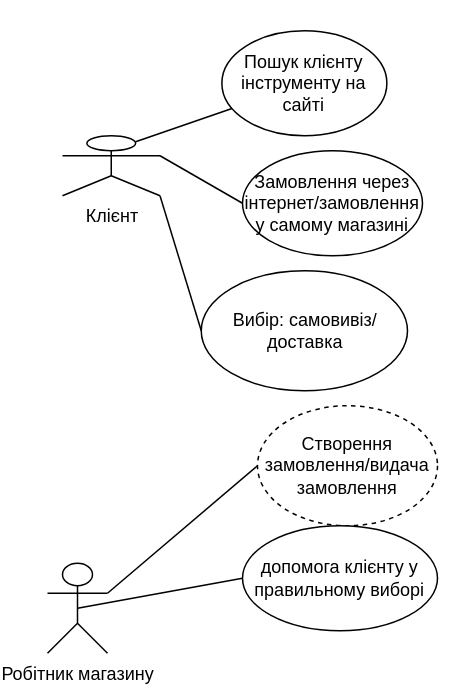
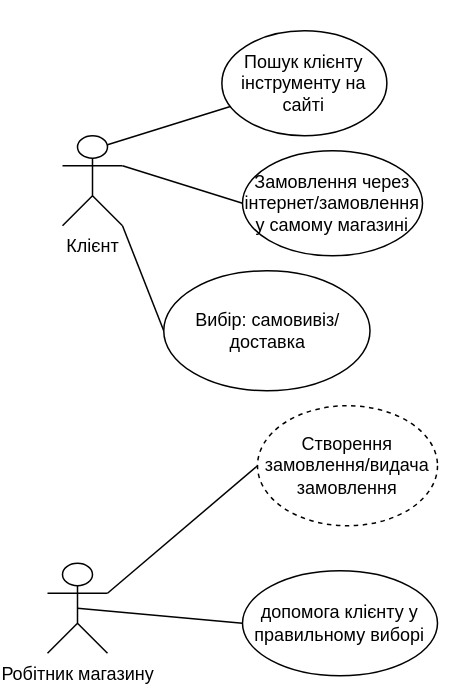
- <mxCell id="2" value="Клієнт " style="shape=umlActor;verticalLabelPosition=bottom;verticalAlign=top;html=1;outlineConnect=0;" parent="1" vertex="1"><mxGeometry x="30" y="90" width="65" height="40" as="geometry" /></mxCell>
+ <mxCell id="2" value="Клієнт " style="shape=umlActor;verticalLabelPosition=bottom;verticalAlign=top;html=1;outlineConnect=0;" parent="1" vertex="1"><mxGeometry x="30" y="90" width="40" height="60" as="geometry" /></mxCell>
- <mxCell id="8" value="Вибір: самовивіз/доставка" style="ellipse;whiteSpace=wrap;html=1;" parent="1" vertex="1"><mxGeometry x="122.5" y="180" width="137.5" height="80" as="geometry" /></mxCell>
+ <mxCell id="8" value="Вибір: самовивіз/доставка" style="ellipse;whiteSpace=wrap;html=1;" parent="1" vertex="1"><mxGeometry x="97.5" y="180" width="137.5" height="80" as="geometry" /></mxCell>
- <mxCell id="13" value="допомога клієнту у правильному виборі" style="ellipse;whiteSpace=wrap;html=1;" parent="1" vertex="1"><mxGeometry x="150" y="350" width="130" height="70" as="geometry" /></mxCell>
+ <mxCell id="13" value="допомога клієнту у правильному виборі" style="ellipse;whiteSpace=wrap;html=1;" parent="1" vertex="1"><mxGeometry x="150" y="380" width="130" height="70" as="geometry" /></mxCell>
